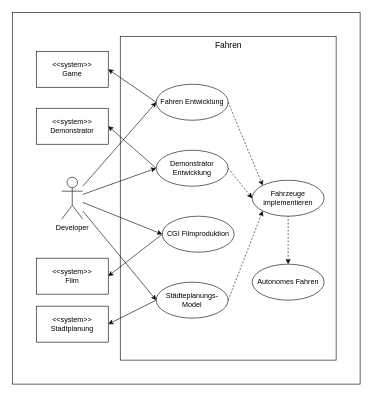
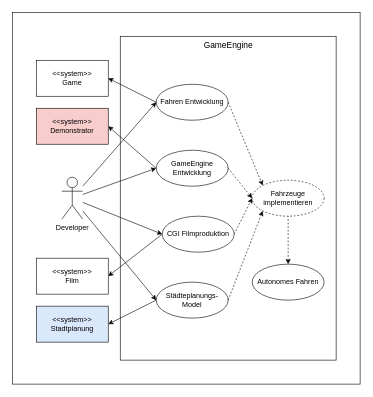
- <mxCell id="4" value="&lt;font style=&quot;font-size: 14px;&quot;&gt;Fahren&lt;/font&gt;" style="text;html=1;align=center;verticalAlign=middle;resizable=0;points=[];autosize=1;strokeColor=none;fillColor=none;" vertex="1" parent="1"><mxGeometry x="325" y="60" width="110" height="30" as="geometry" /></mxCell>
+ <mxCell id="4" value="&lt;font style=&quot;font-size: 14px;&quot;&gt;GameEngine&lt;/font&gt;" style="text;html=1;align=center;verticalAlign=middle;resizable=0;points=[];autosize=1;strokeColor=none;fillColor=none;" vertex="1" parent="1"><mxGeometry x="325" y="60" width="110" height="30" as="geometry" /></mxCell>
- <mxCell id="19" value="&amp;lt;&amp;lt;system&amp;gt;&amp;gt;&lt;br&gt;Game" style="rounded=0;whiteSpace=wrap;html=1;" vertex="1" parent="1"><mxGeometry x="60" y="85" width="120" height="60" as="geometry" /></mxCell>
+ <mxCell id="19" value="&amp;lt;&amp;lt;system&amp;gt;&amp;gt;&lt;br&gt;Game" style="rounded=0;whiteSpace=wrap;html=1;" vertex="1" parent="1"><mxGeometry x="60" y="100" width="120" height="60" as="geometry" /></mxCell>
- <mxCell id="20" value="&amp;lt;&amp;lt;system&amp;gt;&amp;gt;&lt;br&gt;Demonstrator" style="rounded=0;whiteSpace=wrap;html=1;" vertex="1" parent="1"><mxGeometry x="60" y="180" width="120" height="60" as="geometry" /></mxCell>
+ <mxCell id="20" value="&amp;lt;&amp;lt;system&amp;gt;&amp;gt;&lt;br&gt;Demonstrator" style="rounded=0;whiteSpace=wrap;html=1;fillColor=#f8cecc;" vertex="1" parent="1"><mxGeometry x="60" y="180" width="120" height="60" as="geometry" /></mxCell>
- <mxCell id="15" value="Demonstrator Entwicklung" style="ellipse;whiteSpace=wrap;html=1;fillColor=none;" vertex="1" parent="1"><mxGeometry x="260" y="250" width="120" height="60" as="geometry" /></mxCell>
+ <mxCell id="15" value="GameEngine Entwicklung" style="ellipse;whiteSpace=wrap;html=1;fillColor=none;" vertex="1" parent="1"><mxGeometry x="260" y="250" width="120" height="60" as="geometry" /></mxCell>
- <mxCell id="18" value="Fahrzeuge implementieren" style="ellipse;whiteSpace=wrap;html=1;fillColor=none;" vertex="1" parent="1"><mxGeometry x="420" y="300" width="120" height="60" as="geometry" /></mxCell>
+ <mxCell id="18" value="Fahrzeuge implementieren" style="ellipse;whiteSpace=wrap;html=1;fillColor=none;dashed=1;" vertex="1" parent="1"><mxGeometry x="420" y="300" width="120" height="60" as="geometry" /></mxCell>
+ <mxCell id="21" style="rounded=0;orthogonalLoop=1;jettySize=auto;html=1;exitX=1;exitY=0.5;exitDx=0;exitDy=0;dashed=1;entryX=0;entryY=0.5;entryDx=0;entryDy=0;" edge="1" parent="1" source="23" target="18"><mxGeometry relative="1" as="geometry"><mxPoint x="440" y="340" as="targetPoint" /></mxGeometry></mxCell>
- <mxCell id="28" value="&amp;lt;&amp;lt;system&amp;gt;&amp;gt;&lt;br&gt;Stadtplanung" style="rounded=0;whiteSpace=wrap;html=1;" vertex="1" parent="1"><mxGeometry x="60" y="510" width="120" height="60" as="geometry" /></mxCell>
+ <mxCell id="28" value="&amp;lt;&amp;lt;system&amp;gt;&amp;gt;&lt;br&gt;Stadtplanung" style="rounded=0;whiteSpace=wrap;html=1;fillColor=#dae8fc;" vertex="1" parent="1"><mxGeometry x="60" y="510" width="120" height="60" as="geometry" /></mxCell>
